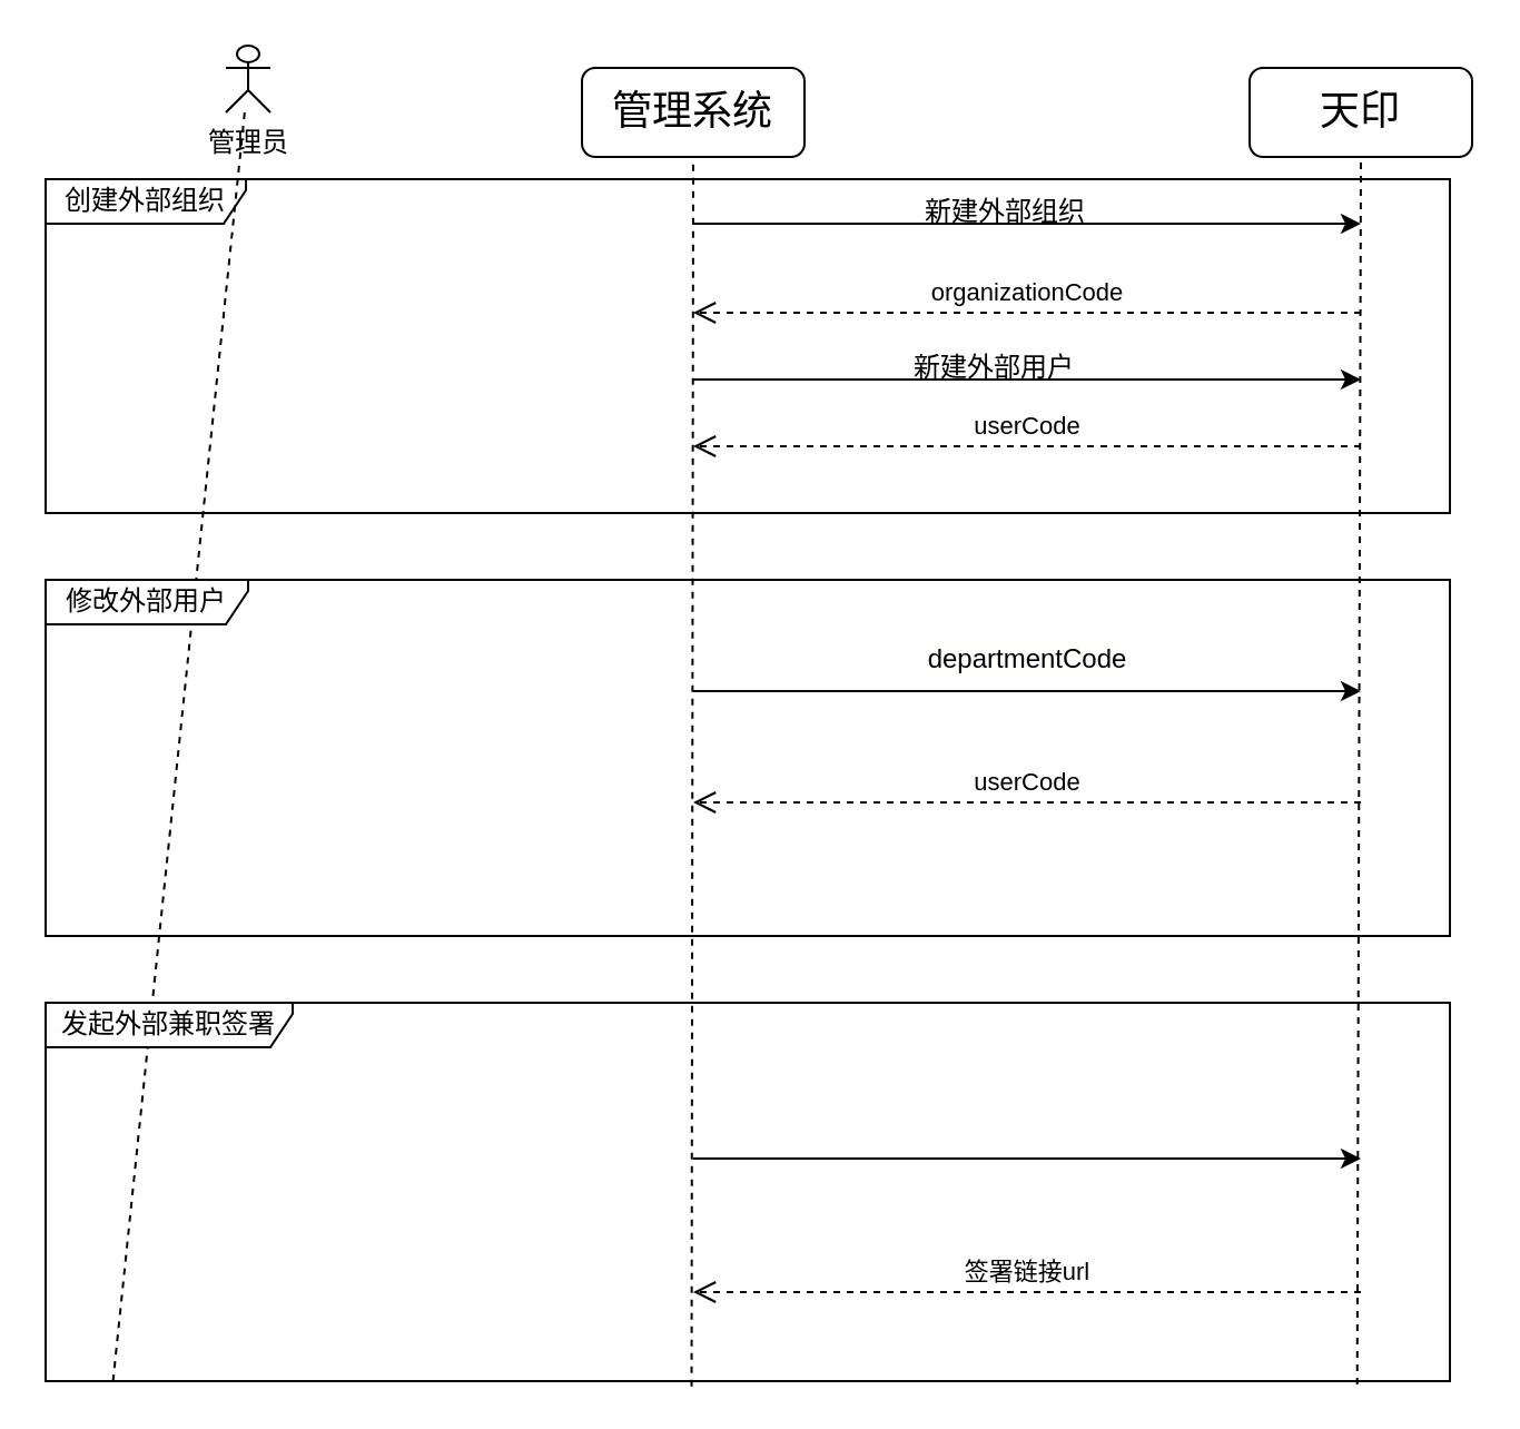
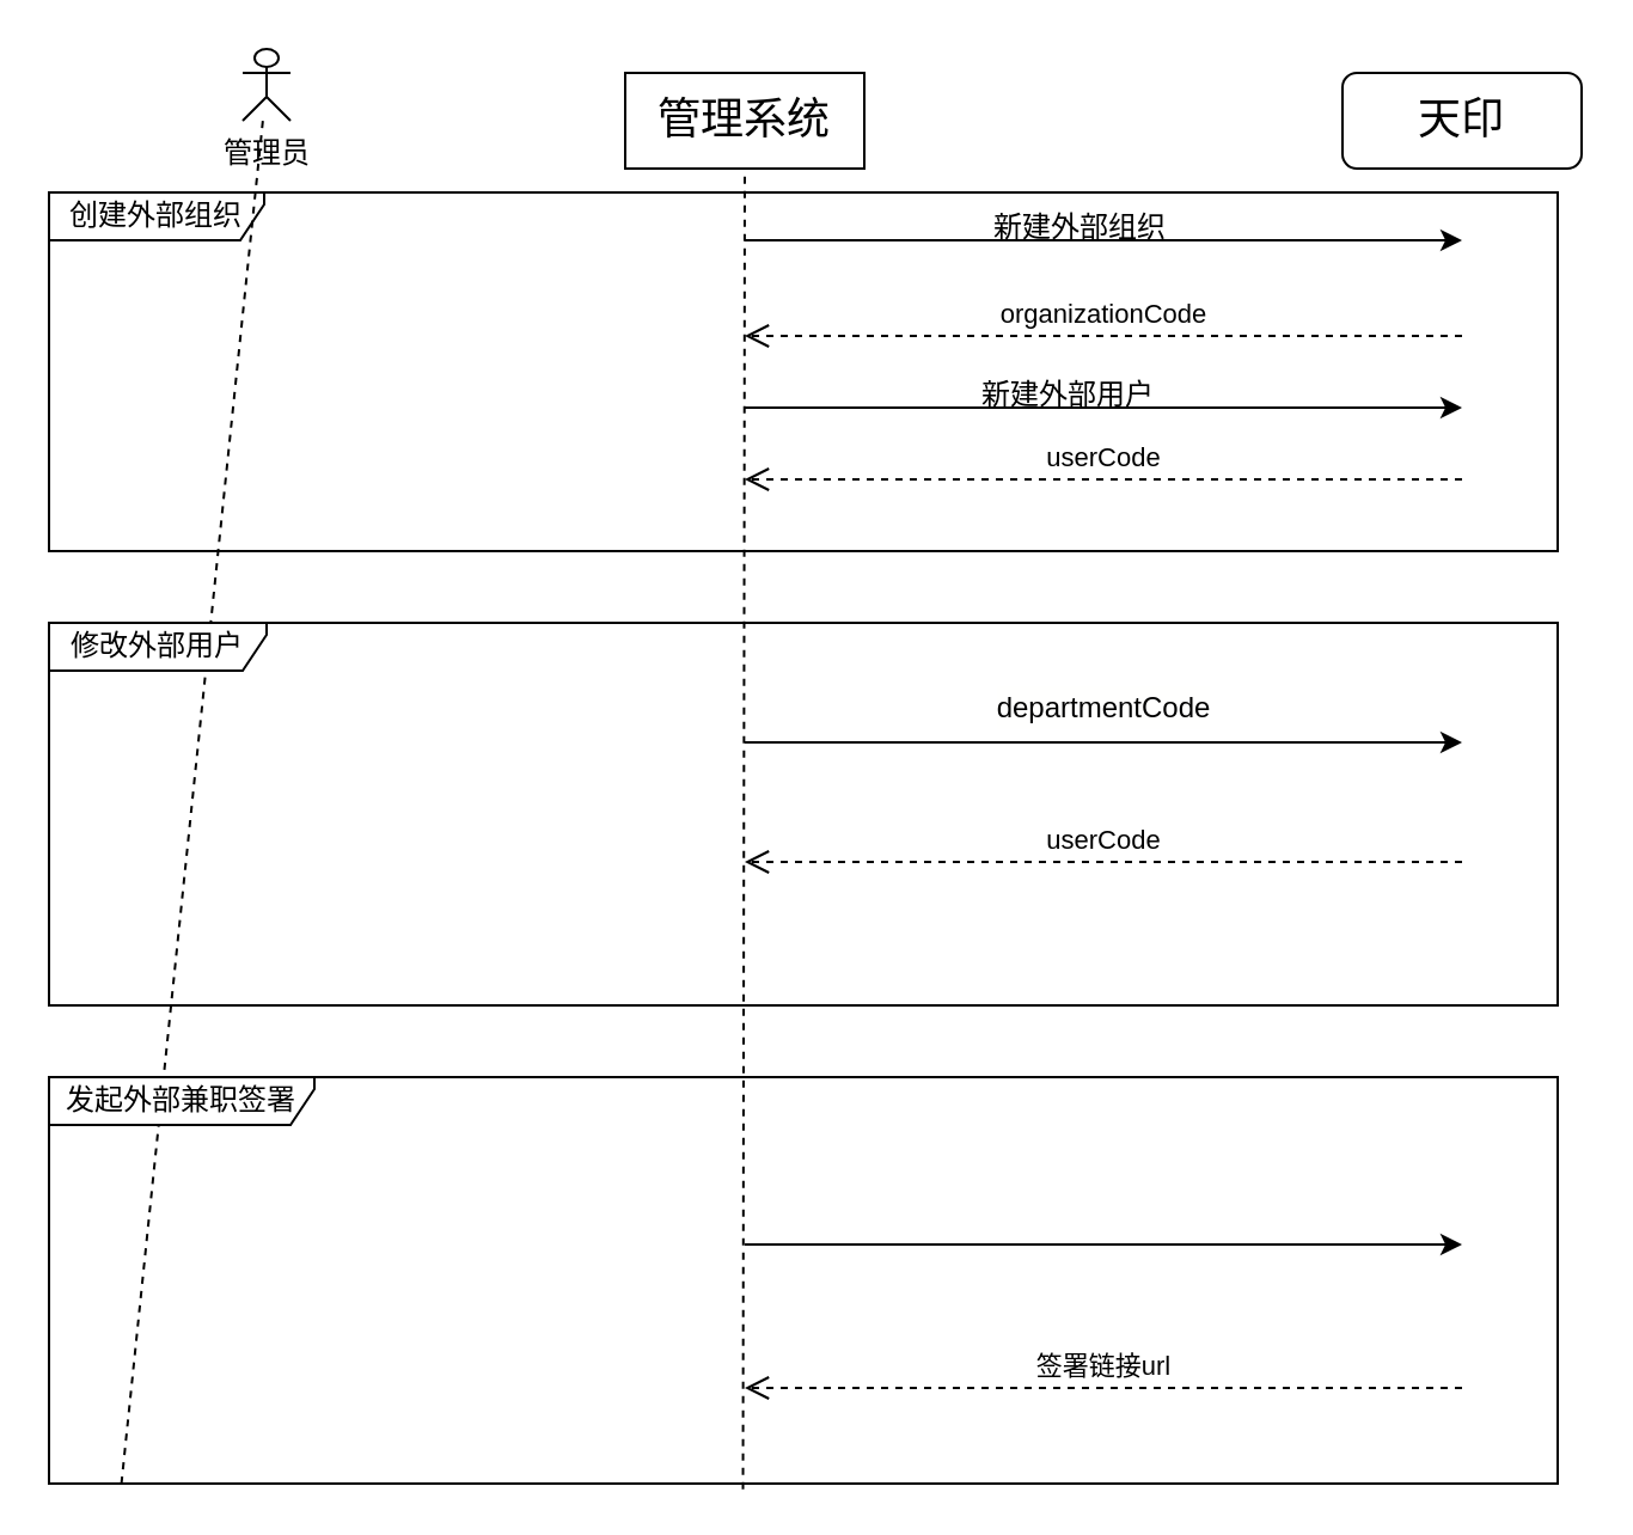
- <mxCell id="4" value="&lt;font style=&quot;font-size: 18px;&quot;&gt;管理系统&lt;/font&gt;" style="html=1;whiteSpace=wrap;rounded=1;" vertex="1" parent="1"><mxGeometry x="261" y="30" width="100" height="40" as="geometry" /></mxCell>
+ <mxCell id="4" value="&lt;font style=&quot;font-size: 18px;&quot;&gt;管理系统&lt;/font&gt;" style="html=1;whiteSpace=wrap;" vertex="1" parent="1"><mxGeometry x="261" y="30" width="100" height="40" as="geometry" /></mxCell>
- <mxCell id="7" value="" style="endArrow=none;dashed=1;html=1;rounded=0;entryX=0.5;entryY=1;entryDx=0;entryDy=0;exitX=0.934;exitY=1.009;exitDx=0;exitDy=0;exitPerimeter=0;" edge="1" parent="1" source="19" target="5"><mxGeometry width="50" height="50" relative="1" as="geometry"><mxPoint x="611" y="720" as="sourcePoint" /><mxPoint x="461" y="160" as="targetPoint" /></mxGeometry></mxCell>
